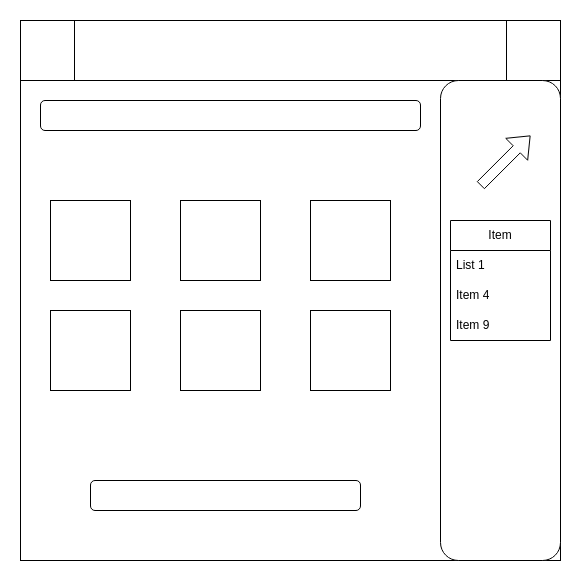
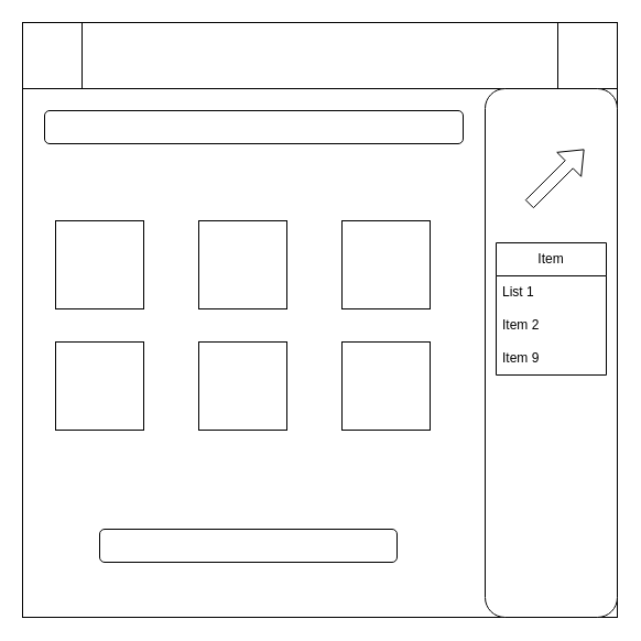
- <mxCell id="15" value="Item 4" style="text;strokeColor=none;fillColor=none;align=left;verticalAlign=middle;spacingLeft=4;spacingRight=4;overflow=hidden;points=[[0,0.5],[1,0.5]];portConstraint=eastwest;rotatable=0;whiteSpace=wrap;html=1;" vertex="1" parent="13"><mxGeometry y="60" width="100" height="30" as="geometry" /></mxCell>
+ <mxCell id="15" value="Item 2" style="text;strokeColor=none;fillColor=none;align=left;verticalAlign=middle;spacingLeft=4;spacingRight=4;overflow=hidden;points=[[0,0.5],[1,0.5]];portConstraint=eastwest;rotatable=0;whiteSpace=wrap;html=1;" vertex="1" parent="13"><mxGeometry y="60" width="100" height="30" as="geometry" /></mxCell>
